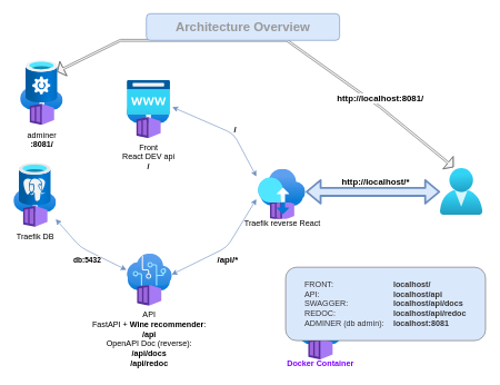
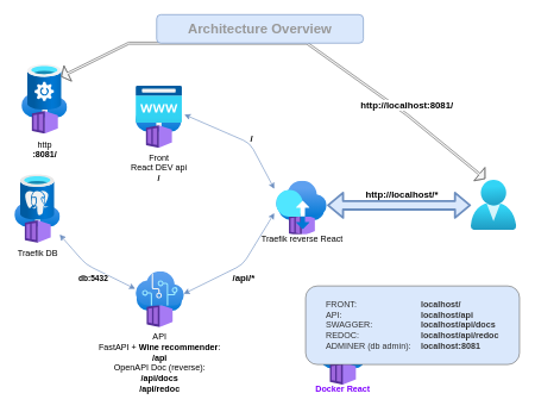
- <mxCell id="24" value="adminer&lt;br&gt;&lt;b&gt;:8081/&lt;/b&gt;" style="aspect=fixed;html=1;points=[];align=center;image;fontSize=12;image=img/lib/azure2/containers/Container_Instances.svg;" vertex="1" parent="23"><mxGeometry y="28.5" width="64" height="69" as="geometry" /></mxCell>
+ <mxCell id="24" value="http&lt;br&gt;&lt;b&gt;:8081/&lt;/b&gt;" style="aspect=fixed;html=1;points=[];align=center;image;fontSize=12;image=img/lib/azure2/containers/Container_Instances.svg;" vertex="1" parent="23"><mxGeometry y="28.5" width="64" height="69" as="geometry" /></mxCell>
- <mxCell id="31" value="&lt;b&gt;&lt;font color=&quot;#7f00ff&quot;&gt;Docker Container&lt;/font&gt;&lt;/b&gt;" style="text;html=1;align=center;verticalAlign=middle;resizable=0;points=[];autosize=1;strokeColor=none;" vertex="1" parent="28"><mxGeometry y="135" width="120" height="20" as="geometry" /></mxCell>
+ <mxCell id="31" value="&lt;b&gt;&lt;font color=&quot;#7f00ff&quot;&gt;Docker React&lt;/font&gt;&lt;/b&gt;" style="text;html=1;align=center;verticalAlign=middle;resizable=0;points=[];autosize=1;strokeColor=none;" vertex="1" parent="28"><mxGeometry y="135" width="120" height="20" as="geometry" /></mxCell>
